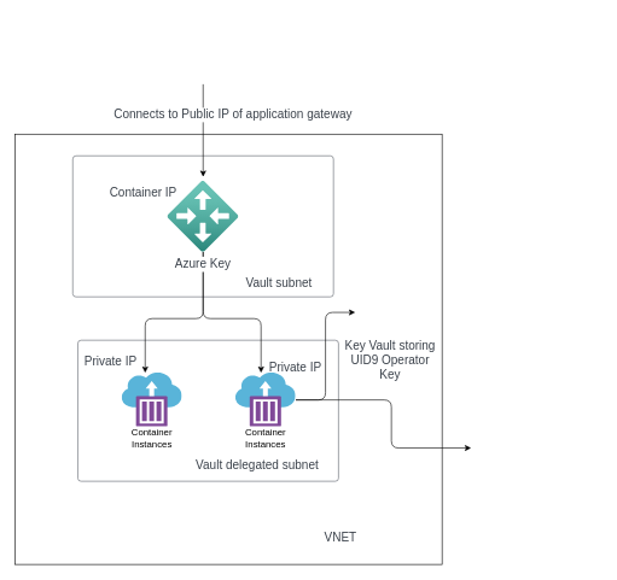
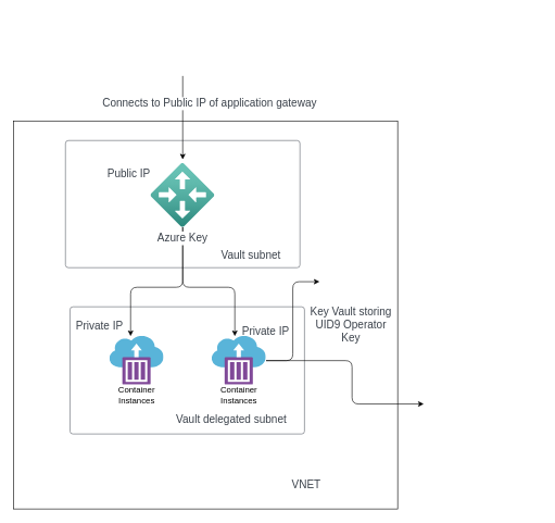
- <mxCell id="21" value="Container IP" style="html=1;overflow=block;blockSpacing=1;whiteSpace=wrap;fontSize=16.7;fontColor=#3a414a;spacing=3.8;strokeOpacity=0;fillOpacity=0;rounded=1;absoluteArcSize=1;arcSize=9;fillColor=#ffffff;strokeWidth=0.8;lucidId=thYKXsZJ~F~d;" vertex="1" parent="1"><mxGeometry x="115" y="244" width="165" height="45" as="geometry" /></mxCell>
+ <mxCell id="21" value="Public IP" style="html=1;overflow=block;blockSpacing=1;whiteSpace=wrap;fontSize=16.7;fontColor=#3a414a;spacing=3.8;strokeOpacity=0;fillOpacity=0;rounded=1;absoluteArcSize=1;arcSize=9;fillColor=#ffffff;strokeWidth=0.8;lucidId=thYKXsZJ~F~d;" vertex="1" parent="1"><mxGeometry x="115" y="244" width="165" height="45" as="geometry" /></mxCell>
